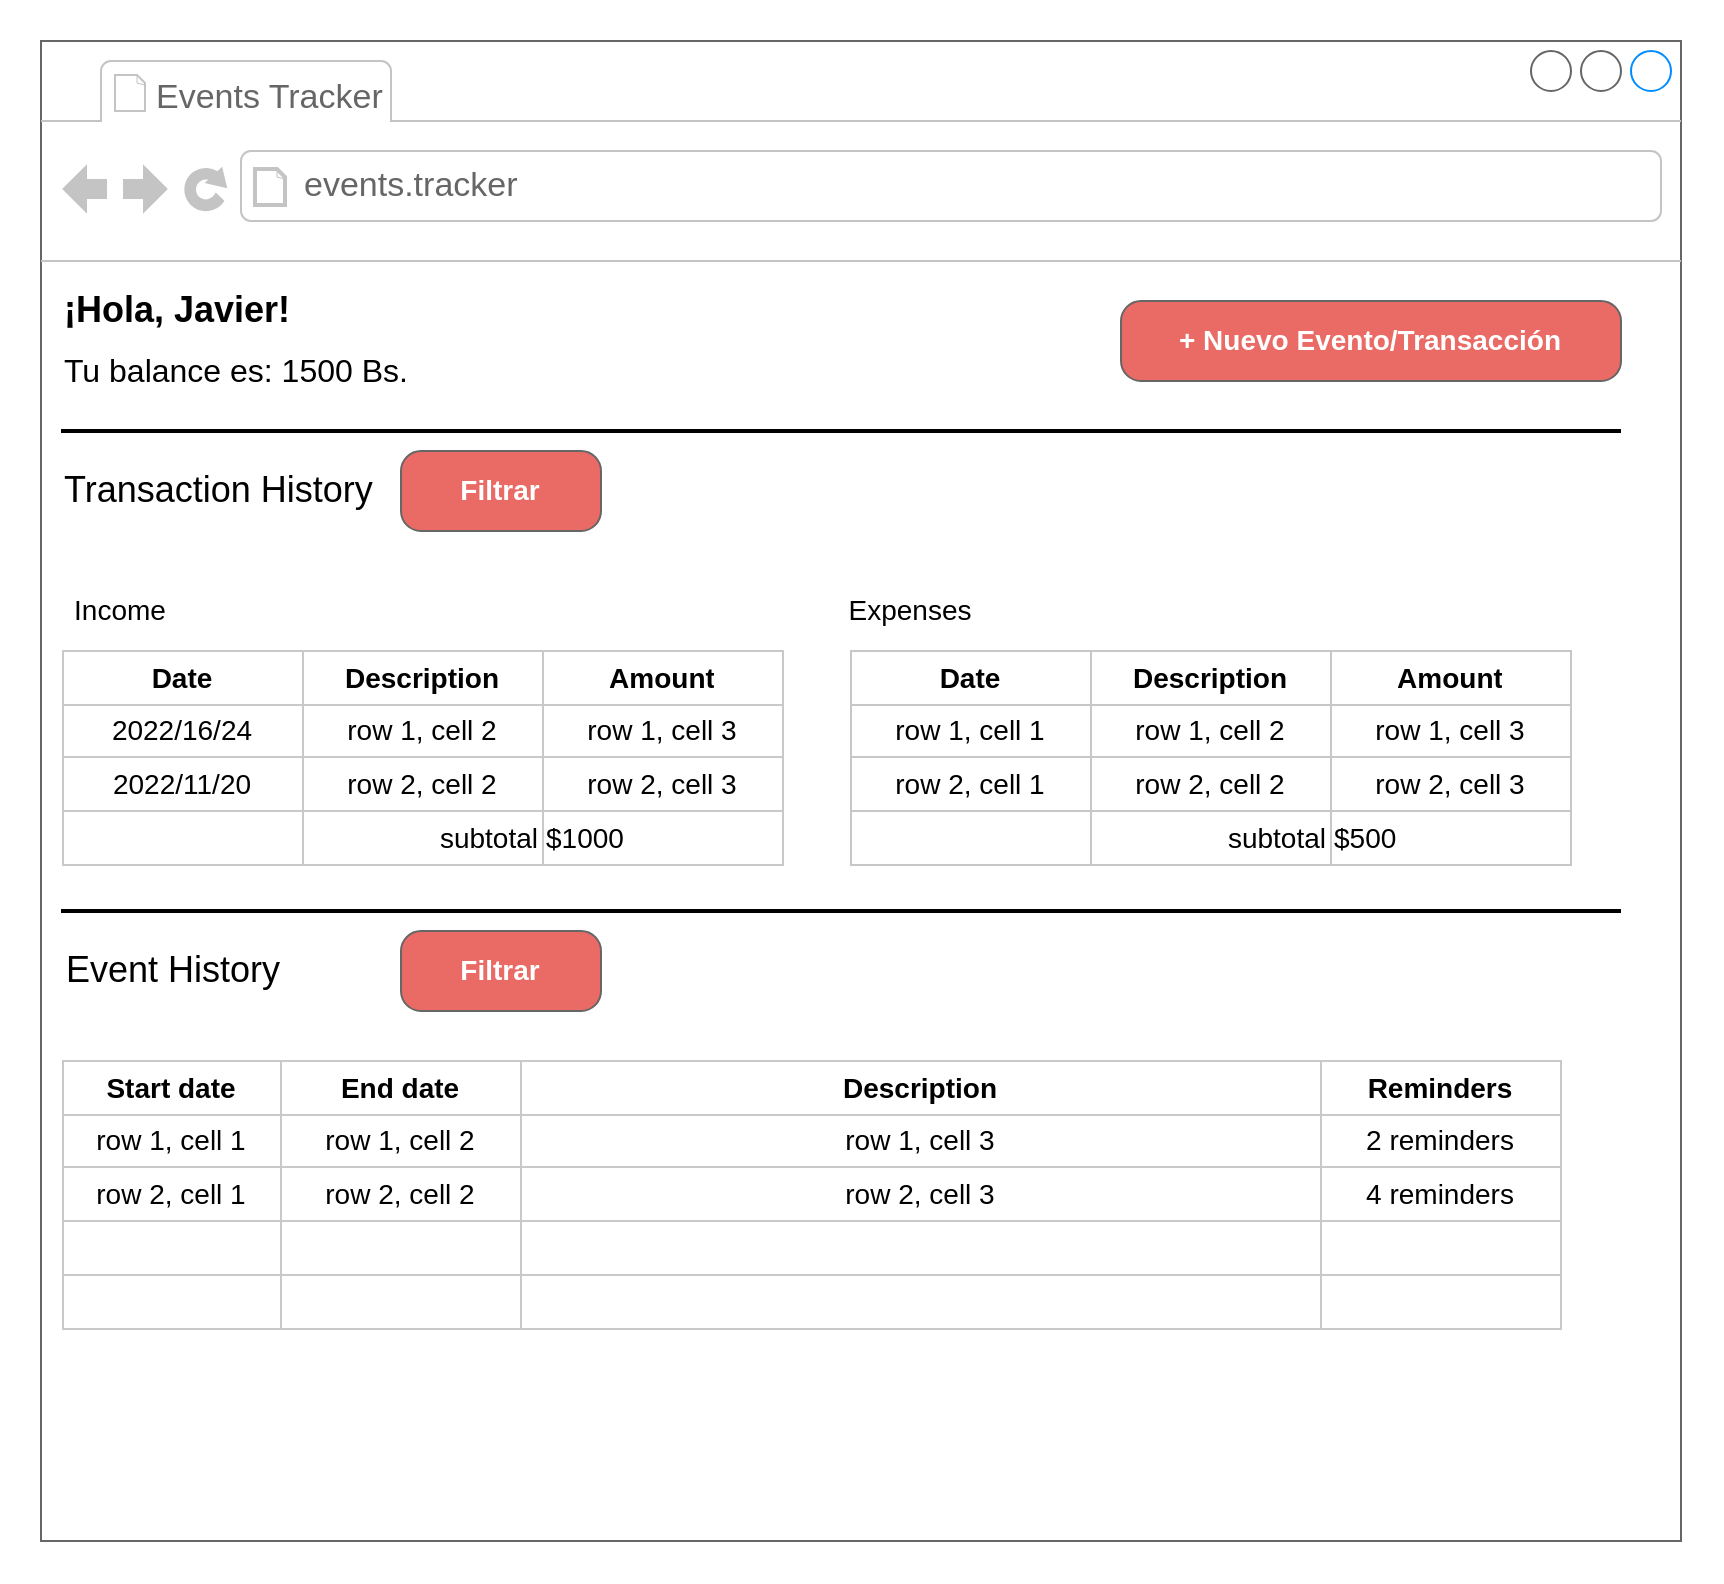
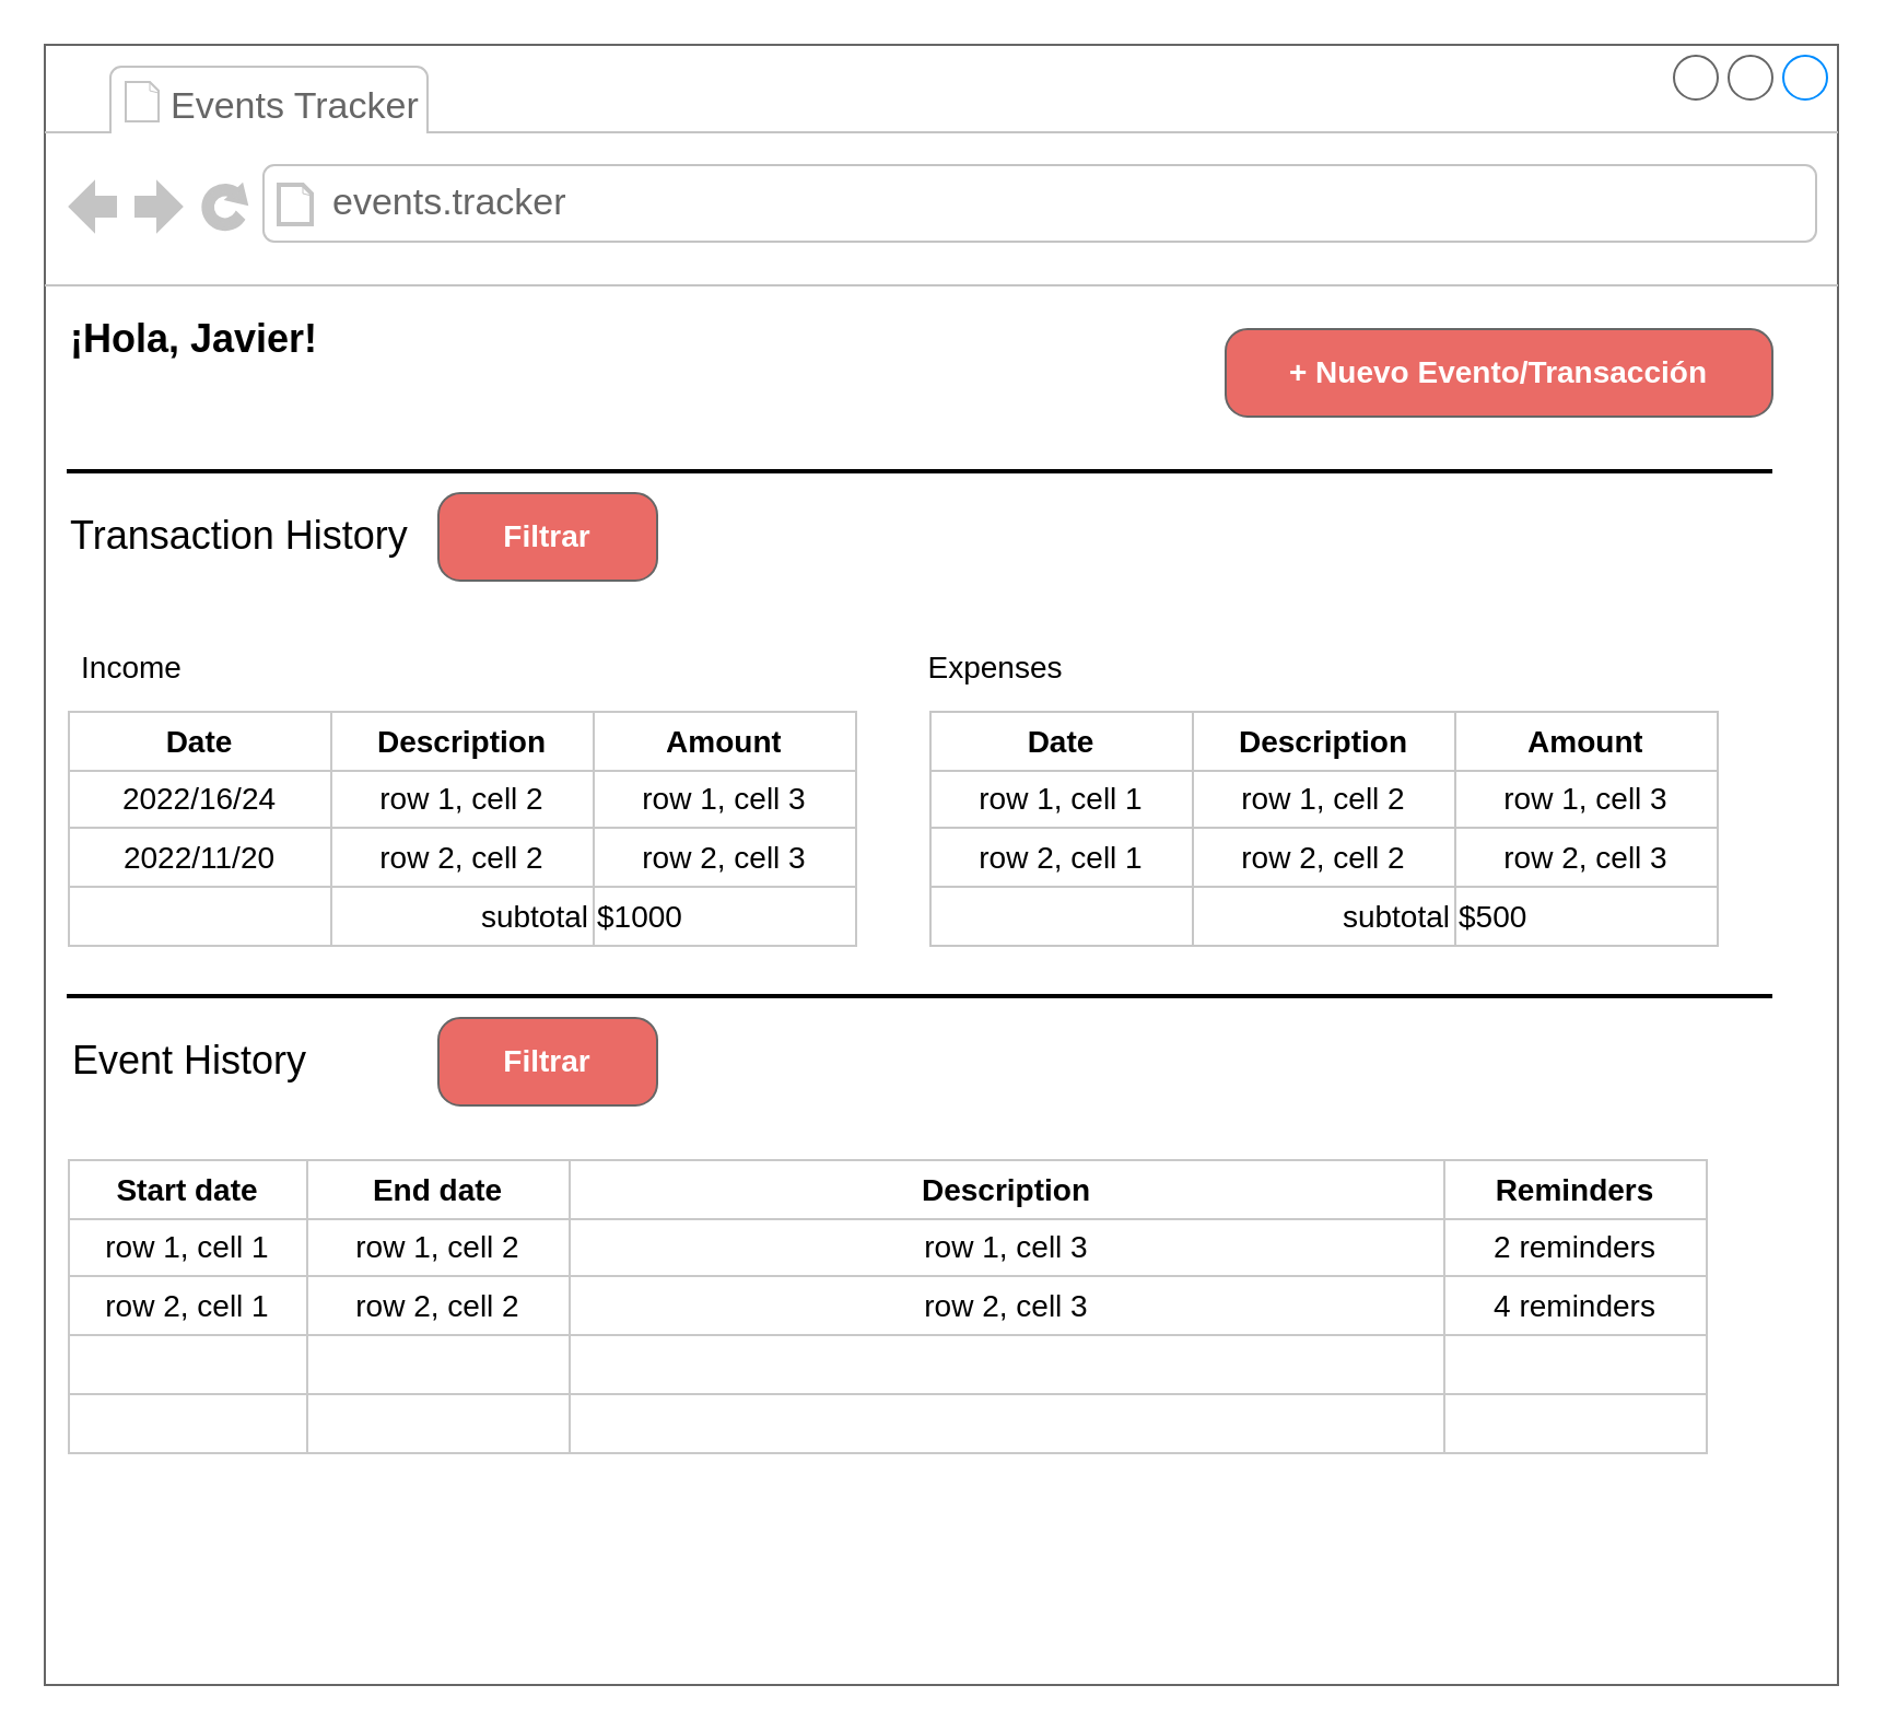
- <mxCell id="6" value="Tu balance es: 1500 Bs." style="text;html=1;strokeColor=none;fillColor=none;align=left;verticalAlign=middle;whiteSpace=wrap;rounded=0;fontSize=16;" parent="2" vertex="1"><mxGeometry x="10" y="150" width="180" height="30" as="geometry" /></mxCell>
